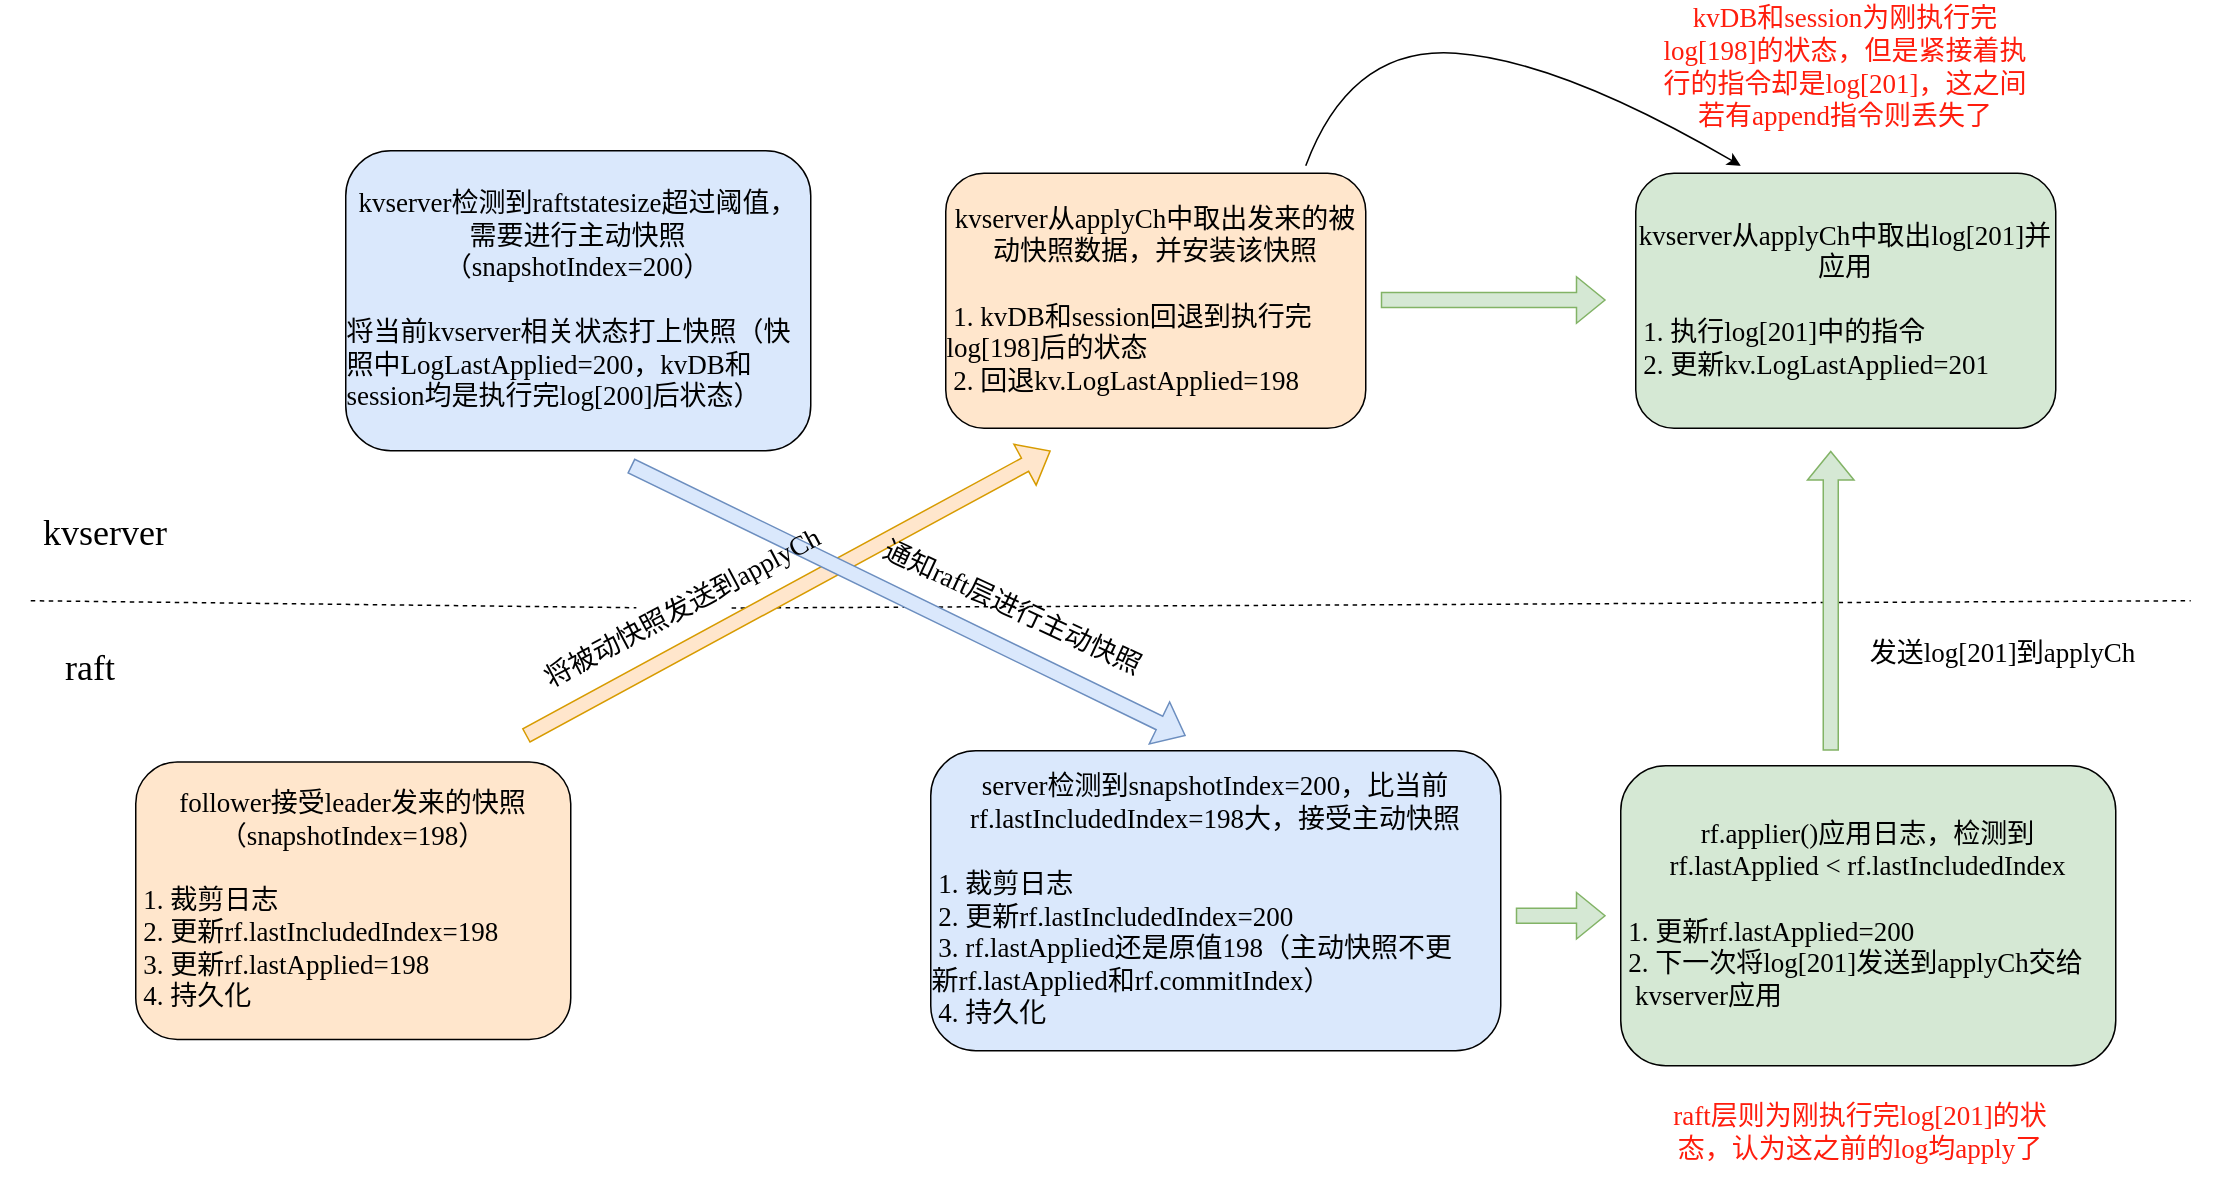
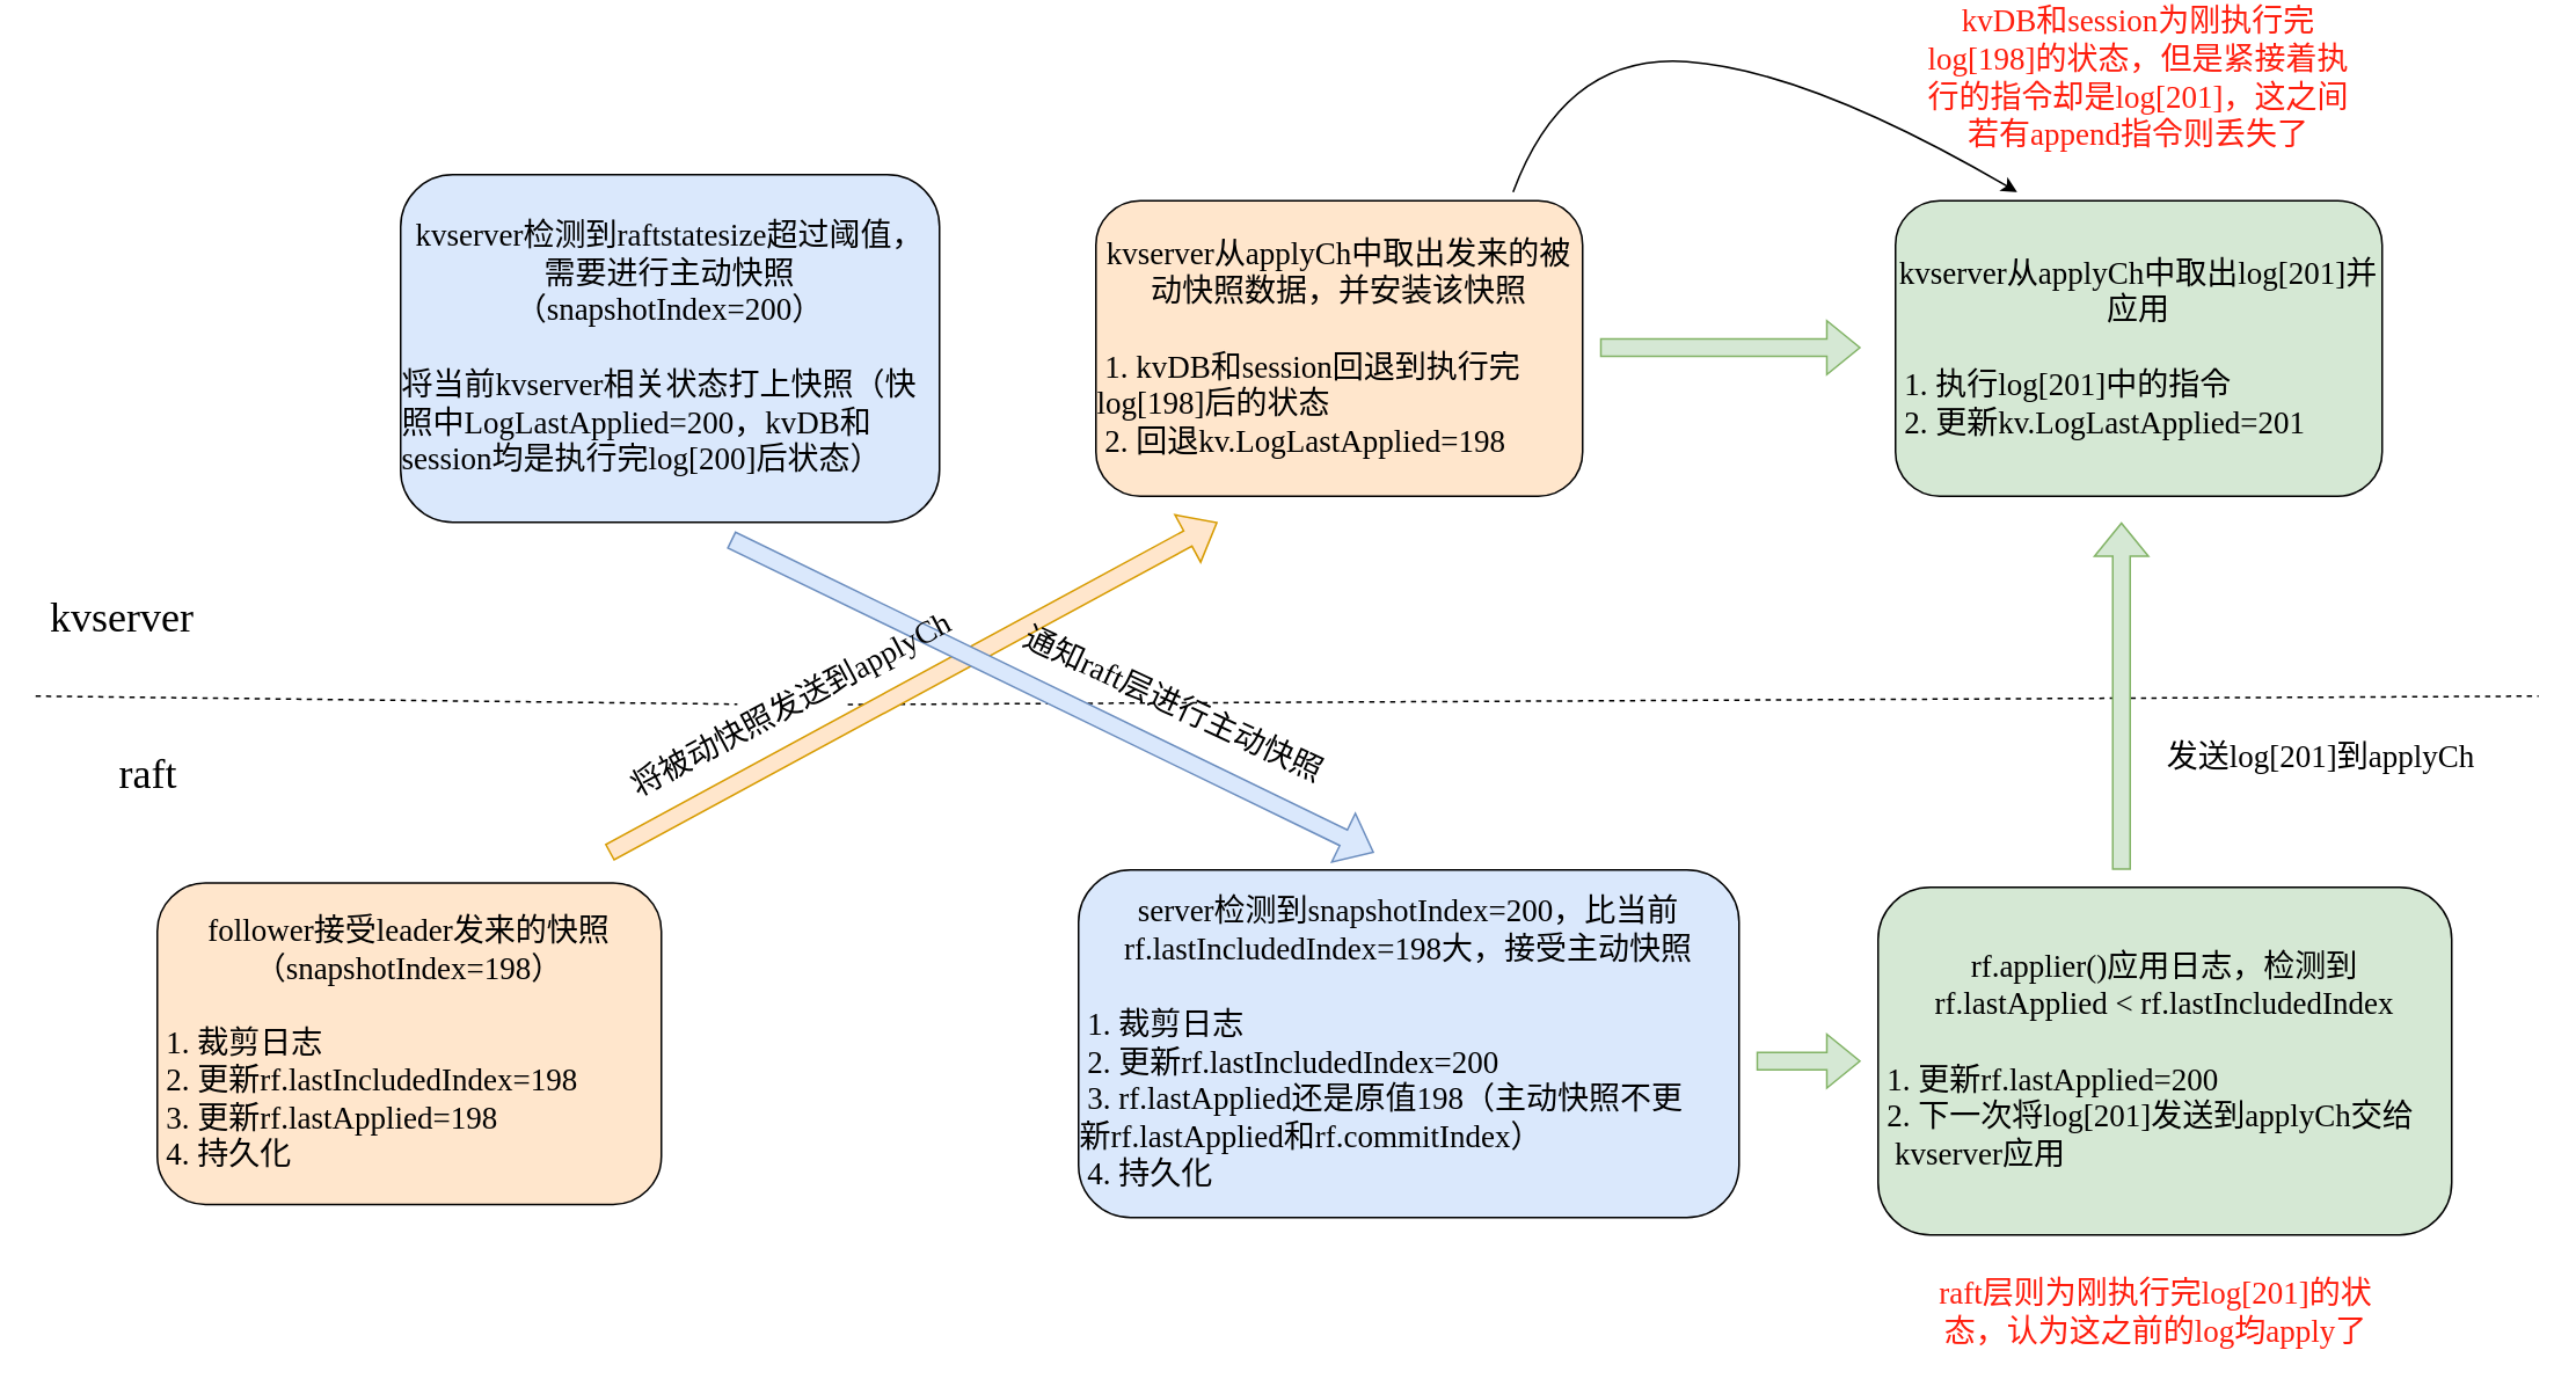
- <mxCell id="3" value="&lt;font face=&quot;Comic Sans MS&quot; style=&quot;font-size: 24px;&quot;&gt;raft&lt;/font&gt;" style="text;html=1;strokeColor=none;fillColor=none;align=center;verticalAlign=middle;whiteSpace=wrap;rounded=0;" parent="1" vertex="1"><mxGeometry x="30" y="430" width="60" height="30" as="geometry" /></mxCell>
+ <mxCell id="3" value="&lt;font face=&quot;Comic Sans MS&quot; style=&quot;font-size: 24px;&quot;&gt;raft&lt;/font&gt;" style="text;html=1;strokeColor=none;fillColor=none;align=center;verticalAlign=middle;whiteSpace=wrap;rounded=0;" parent="1" vertex="1"><mxGeometry x="55" y="430" width="60" height="30" as="geometry" /></mxCell>
